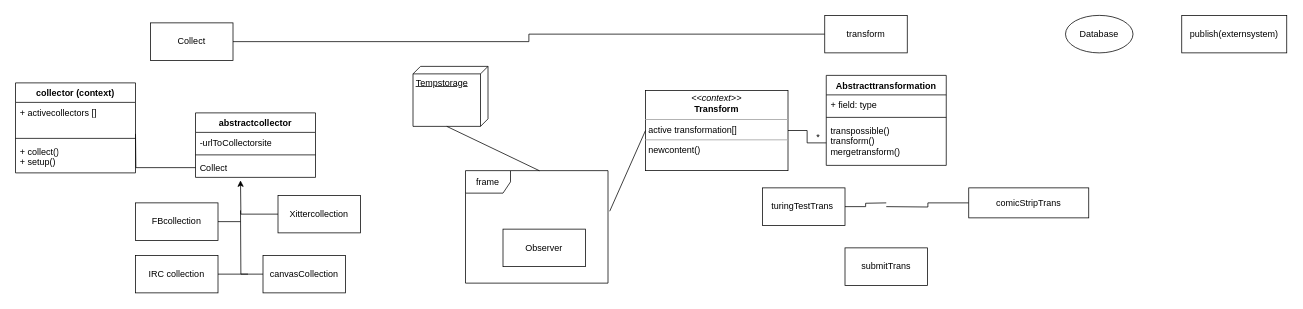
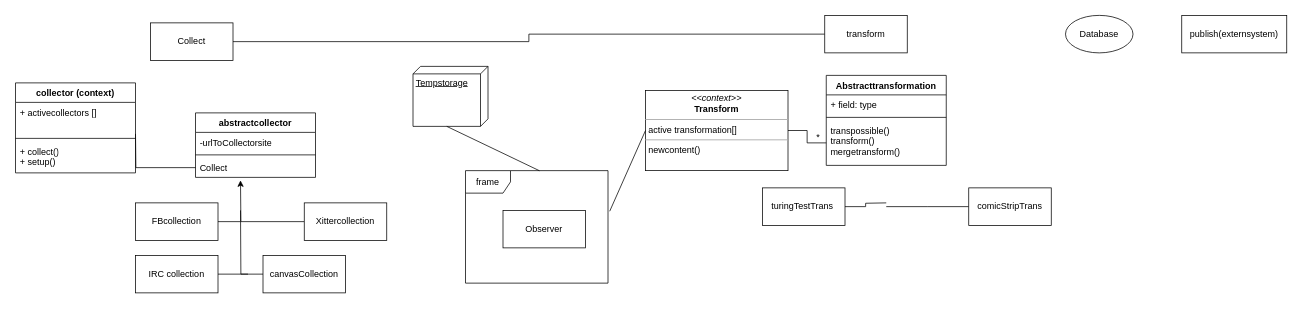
- <mxCell id="31" value="comicStripTrans" style="html=1;whiteSpace=wrap;" parent="1" vertex="1"><mxGeometry x="1291" y="250" width="160" height="40" as="geometry" /></mxCell>
+ <mxCell id="31" value="comicStripTrans" style="html=1;whiteSpace=wrap;" parent="1" vertex="1"><mxGeometry x="1291" y="250" width="110" height="50" as="geometry" /></mxCell>
- <mxCell id="11" value="Xittercollection" style="html=1;whiteSpace=wrap;" parent="1" vertex="1"><mxGeometry x="370" y="260" width="110" height="50" as="geometry" /></mxCell>
+ <mxCell id="11" value="Xittercollection" style="html=1;whiteSpace=wrap;" parent="1" vertex="1"><mxGeometry x="405" y="270" width="110" height="50" as="geometry" /></mxCell>
- <mxCell id="38" value="Observer" style="html=1;whiteSpace=wrap;" parent="1" vertex="1"><mxGeometry x="670" y="305" width="110" height="50" as="geometry" /></mxCell>
+ <mxCell id="38" value="Observer" style="html=1;whiteSpace=wrap;" parent="1" vertex="1"><mxGeometry x="670" y="280" width="110" height="50" as="geometry" /></mxCell>
- <mxCell id="32" value="submitTrans" style="html=1;whiteSpace=wrap;" parent="1" vertex="1"><mxGeometry x="1126" y="330" width="110" height="50" as="geometry" /></mxCell>
